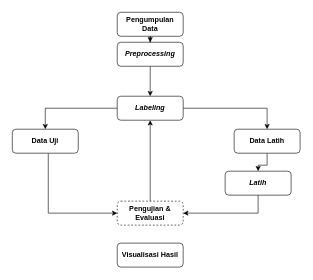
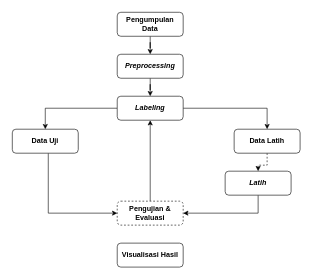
- <mxCell id="8" value="&lt;i&gt;Preprocessing&lt;/i&gt;" style="rounded=1;whiteSpace=wrap;html=1;fontStyle=1" parent="1" vertex="1"><mxGeometry x="195" y="70" width="110" height="40" as="geometry" /></mxCell>
+ <mxCell id="8" value="&lt;i&gt;Preprocessing&lt;/i&gt;" style="rounded=1;whiteSpace=wrap;html=1;fontStyle=1" parent="1" vertex="1"><mxGeometry x="195" y="90" width="110" height="40" as="geometry" /></mxCell>
- <mxCell id="14" style="edgeStyle=orthogonalEdgeStyle;rounded=0;orthogonalLoop=1;jettySize=auto;html=1;entryX=0.5;entryY=0;entryDx=0;entryDy=0;" parent="1" source="15" target="17" edge="1"><mxGeometry relative="1" as="geometry" /></mxCell>
+ <mxCell id="14" style="edgeStyle=orthogonalEdgeStyle;rounded=0;orthogonalLoop=1;jettySize=auto;html=1;entryX=0.5;entryY=0;entryDx=0;entryDy=0;dashed=1;" parent="1" source="15" target="17" edge="1"><mxGeometry relative="1" as="geometry" /></mxCell>
